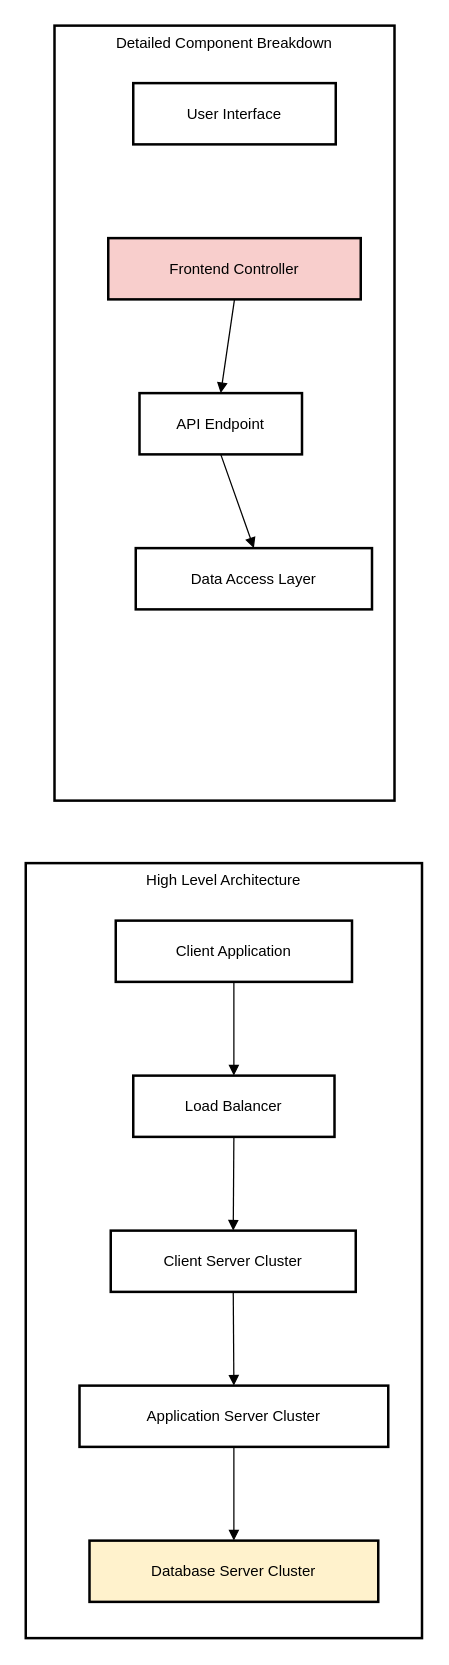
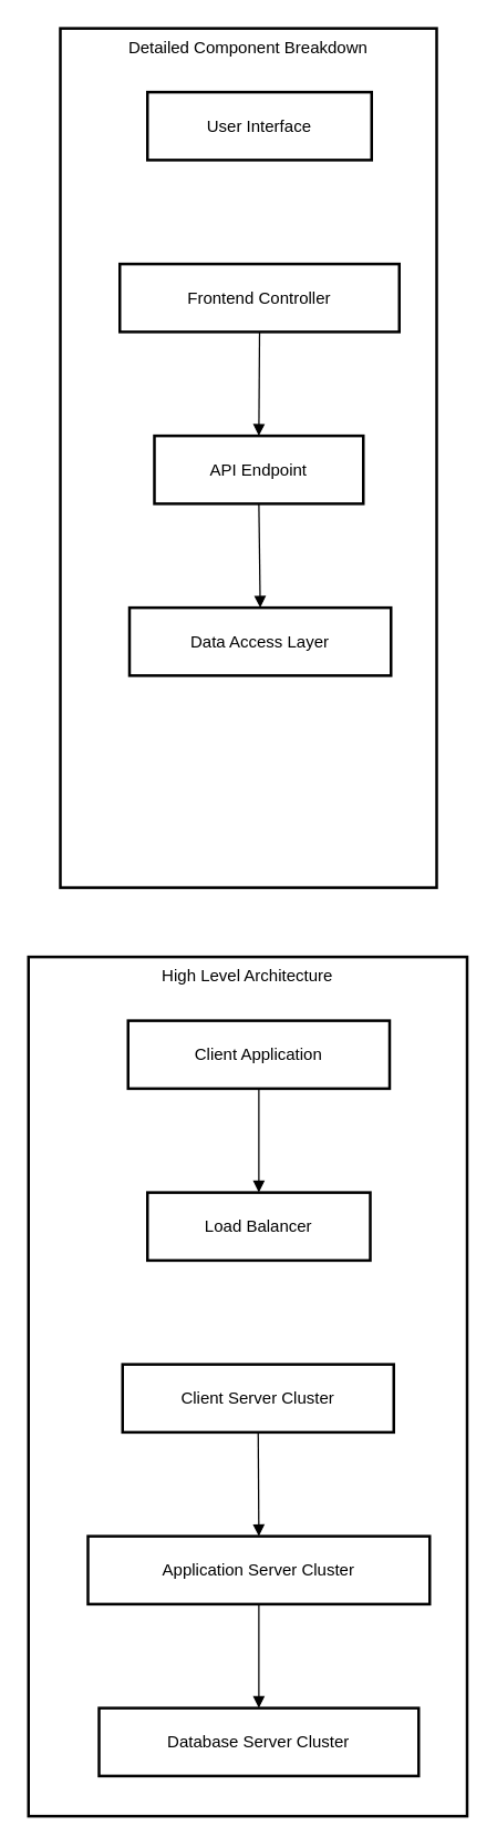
- <mxCell id="4" value="Frontend Controller" style="whiteSpace=wrap;strokeWidth=2;fillColor=#f8cecc;" vertex="1" parent="2"><mxGeometry x="43" y="170" width="202" height="49" as="geometry" /></mxCell>
+ <mxCell id="4" value="Frontend Controller" style="whiteSpace=wrap;strokeWidth=2;" vertex="1" parent="2"><mxGeometry x="43" y="170" width="202" height="49" as="geometry" /></mxCell>
- <mxCell id="5" value="API Endpoint" style="whiteSpace=wrap;strokeWidth=2;" vertex="1" parent="2"><mxGeometry x="68" y="294" width="130" height="49" as="geometry" /></mxCell>
+ <mxCell id="5" value="API Endpoint" style="whiteSpace=wrap;strokeWidth=2;" vertex="1" parent="2"><mxGeometry x="68" y="294" width="151" height="49" as="geometry" /></mxCell>
- <mxCell id="6" value="Data Access Layer" style="whiteSpace=wrap;strokeWidth=2;" vertex="1" parent="2"><mxGeometry x="65" y="418" width="189" height="49" as="geometry" /></mxCell>
+ <mxCell id="6" value="Data Access Layer" style="whiteSpace=wrap;strokeWidth=2;" vertex="1" parent="2"><mxGeometry x="50" y="418" width="189" height="49" as="geometry" /></mxCell>
- <mxCell id="16" value="" style="curved=1;startArrow=none;endArrow=block;exitX=0.5;exitY=0.99;entryX=0.5;entryY=-0.01;" edge="1" parent="9" source="11" target="12"><mxGeometry relative="1" as="geometry"><Array as="points" /></mxGeometry></mxCell>
- <mxCell id="14" value="Database Server Cluster" style="whiteSpace=wrap;strokeWidth=2;fillColor=#fff2cc;" vertex="1" parent="9"><mxGeometry x="51" y="542" width="231" height="49" as="geometry" /></mxCell>
+ <mxCell id="14" value="Database Server Cluster" style="whiteSpace=wrap;strokeWidth=2;" vertex="1" parent="9"><mxGeometry x="51" y="542" width="231" height="49" as="geometry" /></mxCell>
